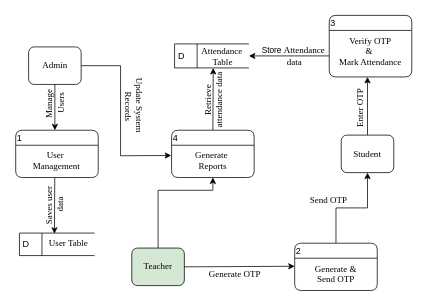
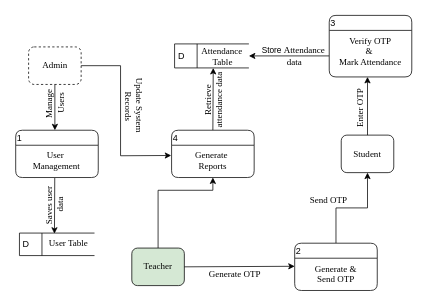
- <mxCell id="3" value="&lt;font face=&quot;Times New Roman&quot;&gt;Admin&lt;/font&gt;" style="rounded=1;whiteSpace=wrap;html=1;" parent="2" vertex="1"><mxGeometry x="17.19" y="42" width="70" height="50" as="geometry" /></mxCell>
+ <mxCell id="3" value="&lt;font face=&quot;Times New Roman&quot;&gt;Admin&lt;/font&gt;" style="rounded=1;whiteSpace=wrap;html=1;dashed=1;" parent="2" vertex="1"><mxGeometry x="17.19" y="42" width="70" height="50" as="geometry" /></mxCell>
